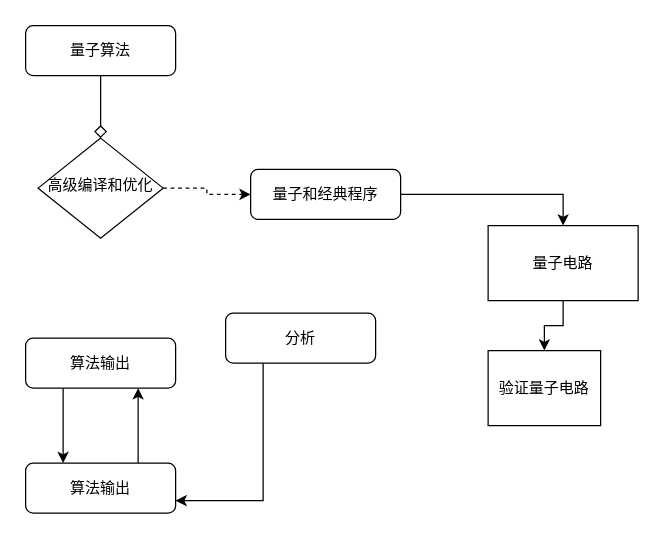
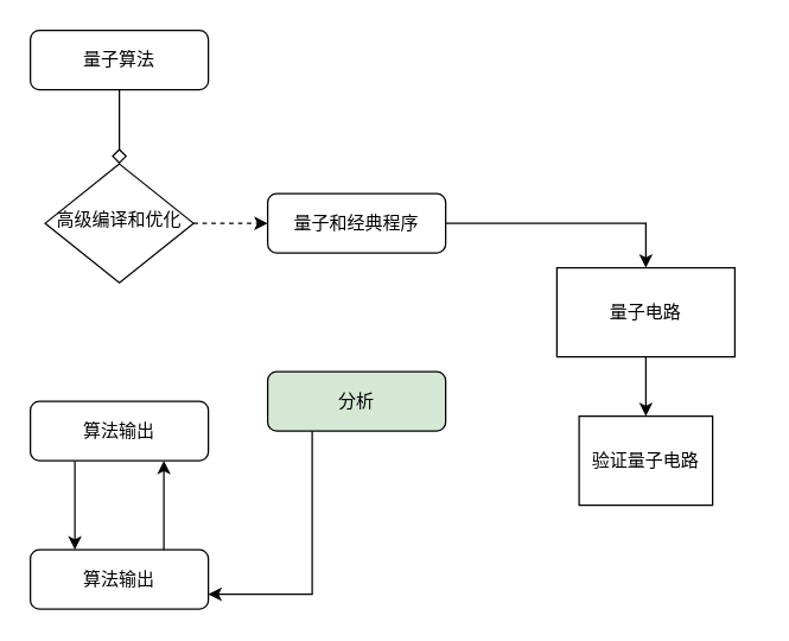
- <mxCell id="7" value="量子和经典程序" parent="1" style="rounded=1;whiteSpace=wrap;html=1;fontSize=12;glass=0;strokeWidth=1;shadow=0;" vertex="1"><mxGeometry x="200" y="135" as="geometry" height="40" width="120" /></mxCell>
+ <mxCell id="7" value="量子和经典程序" parent="1" style="rounded=1;whiteSpace=wrap;html=1;fontSize=12;glass=0;strokeWidth=1;shadow=0;" vertex="1"><mxGeometry as="geometry" height="40" width="120" y="130" x="180" /></mxCell>
- <mxCell id="15" value="量子电路" parent="1" style="rounded=0;whiteSpace=wrap;html=1;" vertex="1"><mxGeometry as="geometry" height="60" width="120" y="180" x="390" /></mxCell>
+ <mxCell id="15" value="量子电路" parent="1" style="rounded=0;whiteSpace=wrap;html=1;" vertex="1"><mxGeometry x="375" y="180" as="geometry" height="60" width="120" /></mxCell>
- <mxCell id="11" value="分析" parent="1" style="rounded=1;whiteSpace=wrap;html=1;fontSize=12;glass=0;strokeWidth=1;shadow=0;" vertex="1"><mxGeometry as="geometry" height="40" width="120" y="250" x="180" /></mxCell>
+ <mxCell id="11" value="分析" parent="1" style="rounded=1;whiteSpace=wrap;html=1;fontSize=12;glass=0;strokeWidth=1;shadow=0;fillColor=#d5e8d4;" vertex="1"><mxGeometry as="geometry" height="40" width="120" y="250" x="180" /></mxCell>
